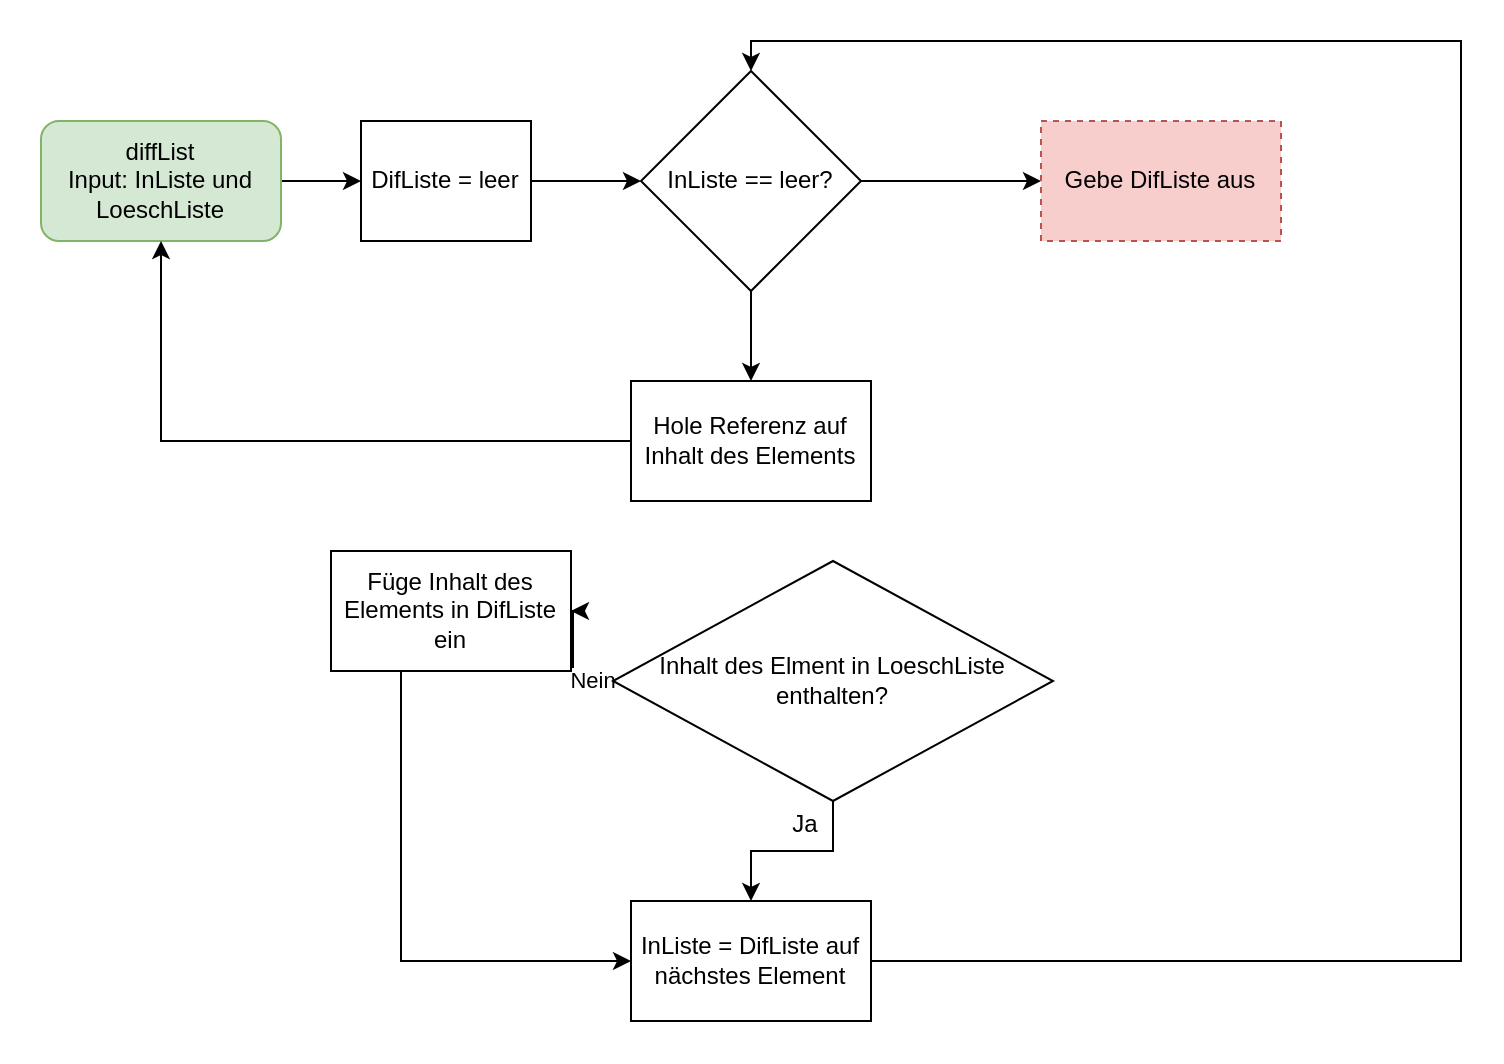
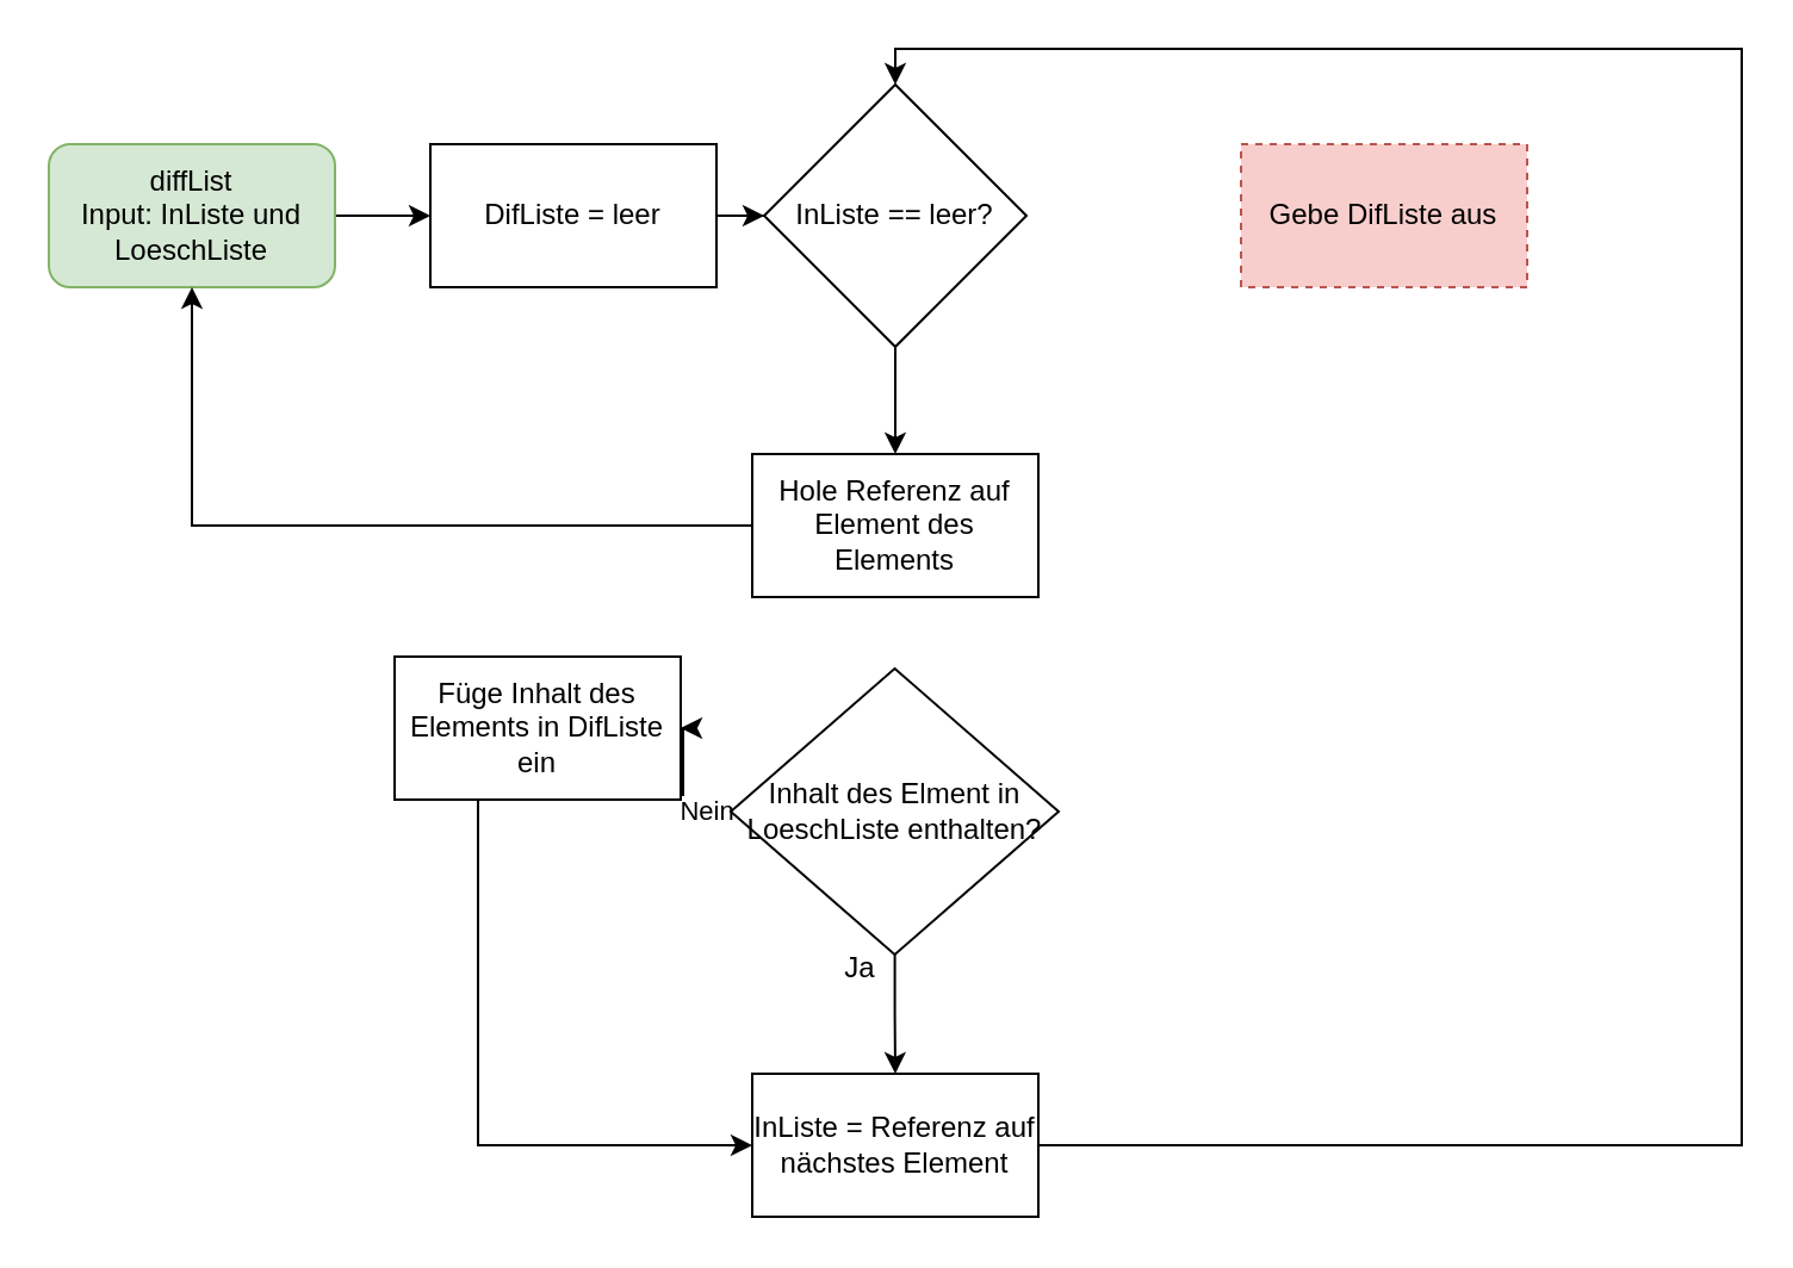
- <mxCell id="5" value="DifListe = leer" style="rounded=0;whiteSpace=wrap;html=1;" vertex="1" parent="1"><mxGeometry x="180" y="60" width="85" height="60" as="geometry" /></mxCell>
+ <mxCell id="5" value="DifListe = leer" style="rounded=0;whiteSpace=wrap;html=1;" vertex="1" parent="1"><mxGeometry x="180" y="60" width="120" height="60" as="geometry" /></mxCell>
- <mxCell id="6" style="edgeStyle=orthogonalEdgeStyle;rounded=0;orthogonalLoop=1;jettySize=auto;html=1;" edge="1" parent="1" source="8" target="9"><mxGeometry relative="1" as="geometry" /></mxCell>
- <mxCell id="11" value="Hole Referenz auf Inhalt des Elements" style="rounded=0;whiteSpace=wrap;html=1;" vertex="1" parent="1"><mxGeometry x="315" y="190" width="120" height="60" as="geometry" /></mxCell>
+ <mxCell id="11" value="Hole Referenz auf Element des Elements" style="rounded=0;whiteSpace=wrap;html=1;" vertex="1" parent="1"><mxGeometry x="315" y="190" width="120" height="60" as="geometry" /></mxCell>
- <mxCell id="15" value="Inhalt des Elment in LoeschListe enthalten?" style="rhombus;whiteSpace=wrap;html=1;rounded=0;" vertex="1" parent="1"><mxGeometry x="306" y="280" width="220" height="120" as="geometry" /></mxCell>
+ <mxCell id="15" value="Inhalt des Elment in LoeschListe enthalten?" style="rhombus;whiteSpace=wrap;html=1;rounded=0;" vertex="1" parent="1"><mxGeometry x="306" y="280" width="137.5" height="120" as="geometry" /></mxCell>
- <mxCell id="19" value="InListe = DifListe auf nächstes Element" style="rounded=0;whiteSpace=wrap;html=1;" vertex="1" parent="1"><mxGeometry x="315" y="450" width="120" height="60" as="geometry" /></mxCell>
+ <mxCell id="19" value="InListe = Referenz auf nächstes Element" style="rounded=0;whiteSpace=wrap;html=1;" vertex="1" parent="1"><mxGeometry x="315" y="450" width="120" height="60" as="geometry" /></mxCell>
